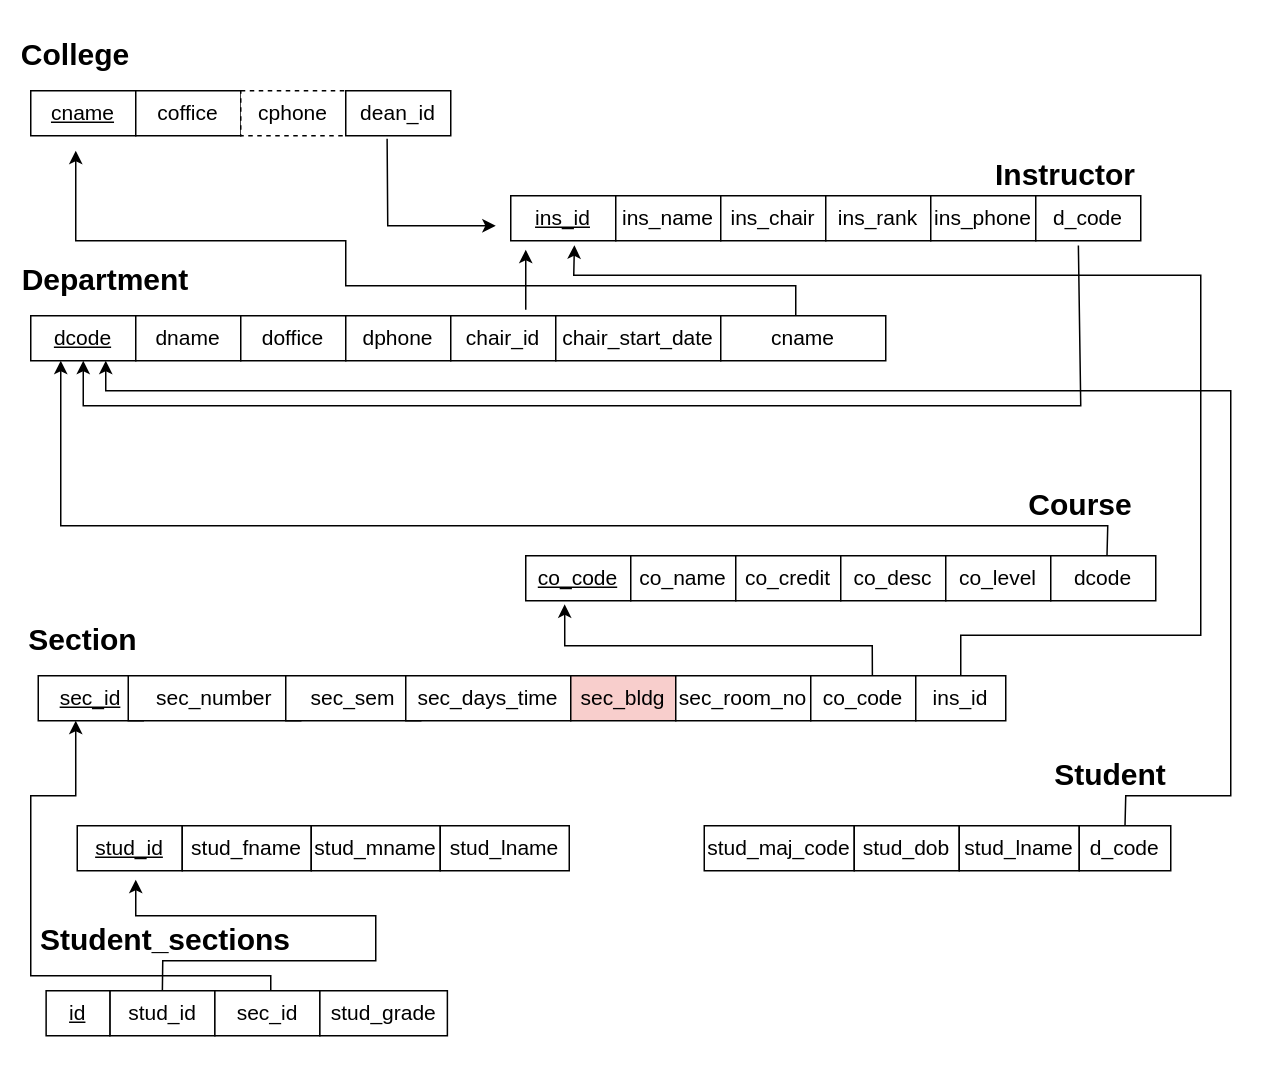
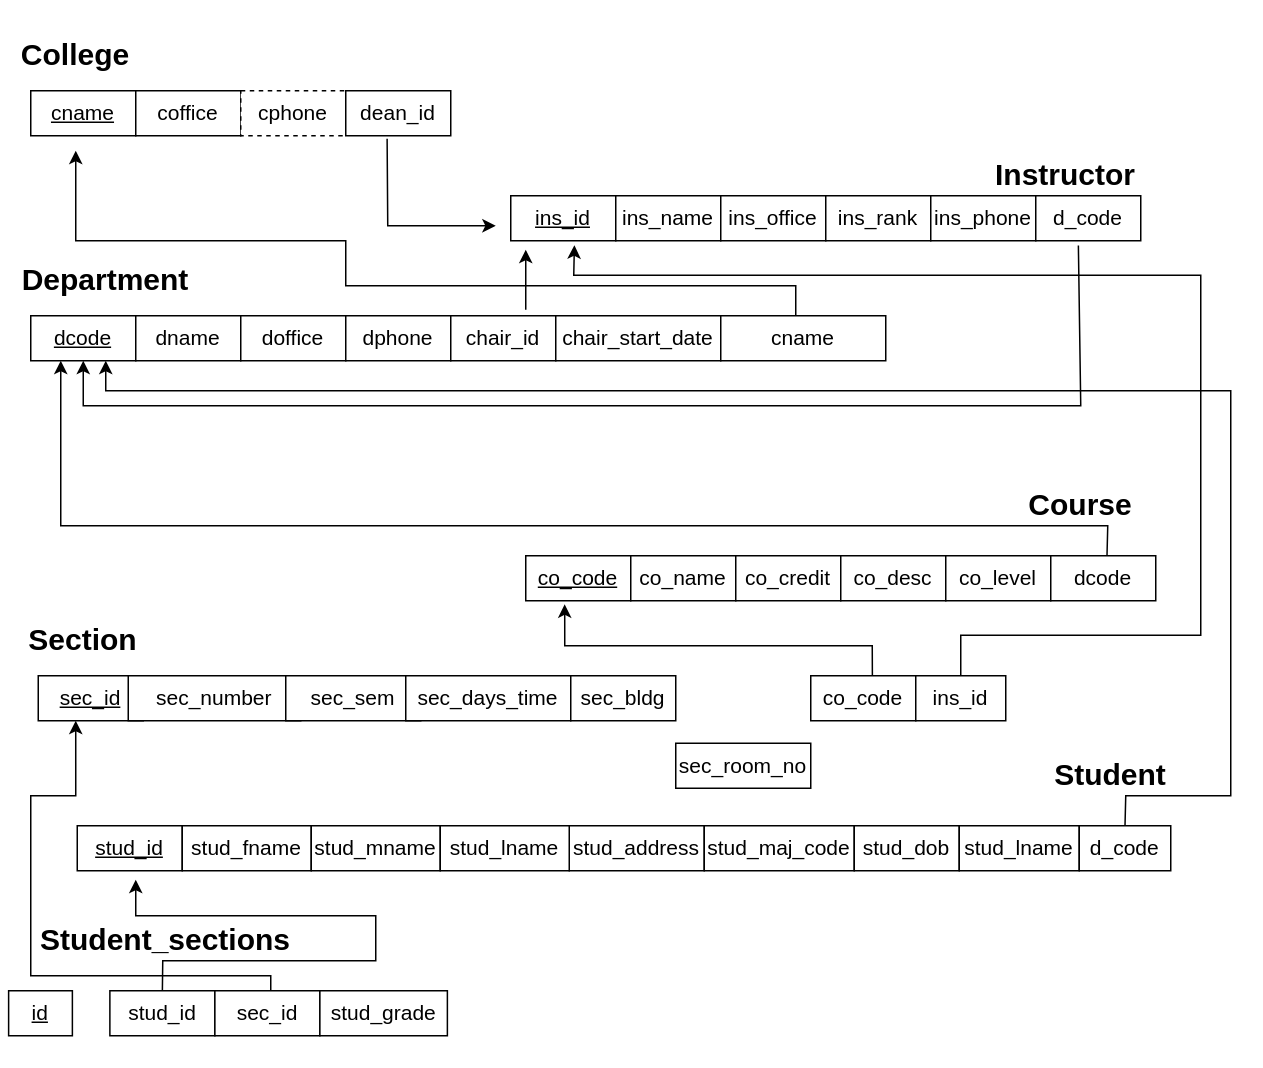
- <mxCell id="10" value="&lt;font style=&quot;font-size: 14px;&quot;&gt;ins_chair&lt;/font&gt;" style="rounded=0;whiteSpace=wrap;html=1;" vertex="1" parent="1"><mxGeometry x="480" y="130" width="70" height="30" as="geometry" /></mxCell>
+ <mxCell id="10" value="&lt;font style=&quot;font-size: 14px;&quot;&gt;ins_office&lt;/font&gt;" style="rounded=0;whiteSpace=wrap;html=1;" vertex="1" parent="1"><mxGeometry x="480" y="130" width="70" height="30" as="geometry" /></mxCell>
- <mxCell id="39" value="&lt;font style=&quot;font-size: 14px;&quot;&gt;sec_bldg&lt;/font&gt;" style="rounded=0;whiteSpace=wrap;html=1;fillColor=#f8cecc;" vertex="1" parent="1"><mxGeometry x="380" y="450" width="70" height="30" as="geometry" /></mxCell>
+ <mxCell id="39" value="&lt;font style=&quot;font-size: 14px;&quot;&gt;sec_bldg&lt;/font&gt;" style="rounded=0;whiteSpace=wrap;html=1;" vertex="1" parent="1"><mxGeometry x="380" y="450" width="70" height="30" as="geometry" /></mxCell>
- <mxCell id="40" value="&lt;font style=&quot;font-size: 14px;&quot;&gt;sec_room_no&lt;/font&gt;" style="rounded=0;whiteSpace=wrap;html=1;" vertex="1" parent="1"><mxGeometry x="450" y="450" width="90" height="30" as="geometry" /></mxCell>
+ <mxCell id="40" value="&lt;font style=&quot;font-size: 14px;&quot;&gt;sec_room_no&lt;/font&gt;" style="rounded=0;whiteSpace=wrap;html=1;" vertex="1" parent="1"><mxGeometry x="450" y="495" width="90" height="30" as="geometry" /></mxCell>
+ <mxCell id="47" value="&lt;font style=&quot;font-size: 14px;&quot;&gt;stud_address&lt;/font&gt;" style="rounded=0;whiteSpace=wrap;html=1;" vertex="1" parent="1"><mxGeometry x="379" y="550" width="90" height="30" as="geometry" /></mxCell>
- <mxCell id="62" value="&lt;font style=&quot;font-size: 14px;&quot;&gt;&lt;u&gt;id&lt;/u&gt;&lt;/font&gt;" style="rounded=0;whiteSpace=wrap;html=1;" vertex="1" parent="1"><mxGeometry x="30.25" y="660" width="42.5" height="30" as="geometry" /></mxCell>
+ <mxCell id="62" value="&lt;font style=&quot;font-size: 14px;&quot;&gt;&lt;u&gt;id&lt;/u&gt;&lt;/font&gt;" style="rounded=0;whiteSpace=wrap;html=1;" vertex="1" parent="1"><mxGeometry x="5.25" y="660" width="42.5" height="30" as="geometry" /></mxCell>
